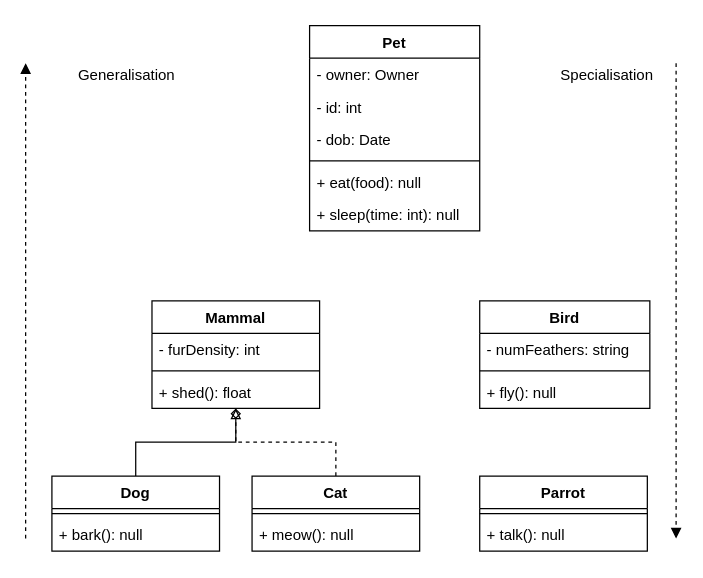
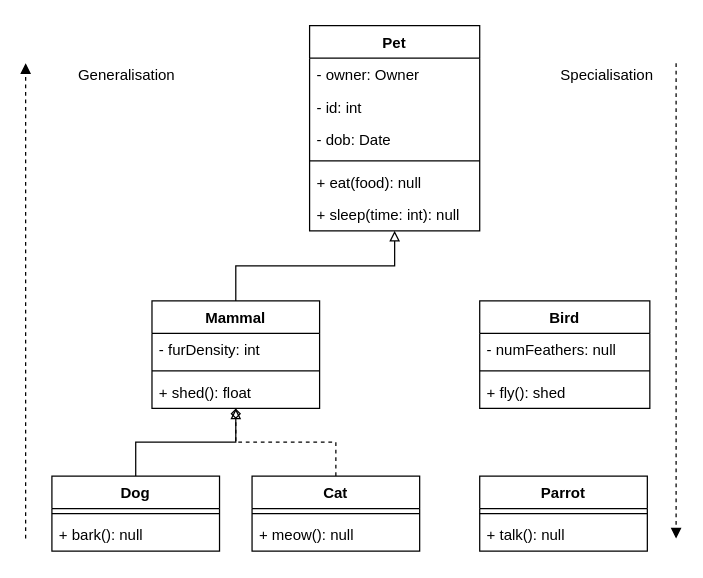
+ <mxCell id="9" style="edgeStyle=orthogonalEdgeStyle;rounded=0;orthogonalLoop=1;jettySize=auto;html=1;exitX=0.5;exitY=0;exitDx=0;exitDy=0;endArrow=block;endFill=0;" parent="1" source="10" target="2" edge="1"><mxGeometry relative="1" as="geometry" /></mxCell>
- <mxCell id="15" value="- numFeathers: string" style="text;strokeColor=none;fillColor=none;align=left;verticalAlign=top;spacingLeft=4;spacingRight=4;overflow=hidden;rotatable=0;points=[[0,0.5],[1,0.5]];portConstraint=eastwest;" parent="14" vertex="1"><mxGeometry y="26" width="136" height="26" as="geometry" /></mxCell>
+ <mxCell id="15" value="- numFeathers: null" style="text;strokeColor=none;fillColor=none;align=left;verticalAlign=top;spacingLeft=4;spacingRight=4;overflow=hidden;rotatable=0;points=[[0,0.5],[1,0.5]];portConstraint=eastwest;" parent="14" vertex="1"><mxGeometry y="26" width="136" height="26" as="geometry" /></mxCell>
- <mxCell id="17" value="+ fly(): null" style="text;strokeColor=none;fillColor=none;align=left;verticalAlign=top;spacingLeft=4;spacingRight=4;overflow=hidden;rotatable=0;points=[[0,0.5],[1,0.5]];portConstraint=eastwest;" parent="14" vertex="1"><mxGeometry y="60" width="136" height="26" as="geometry" /></mxCell>
+ <mxCell id="17" value="+ fly(): shed" style="text;strokeColor=none;fillColor=none;align=left;verticalAlign=top;spacingLeft=4;spacingRight=4;overflow=hidden;rotatable=0;points=[[0,0.5],[1,0.5]];portConstraint=eastwest;" parent="14" vertex="1"><mxGeometry y="60" width="136" height="26" as="geometry" /></mxCell>
